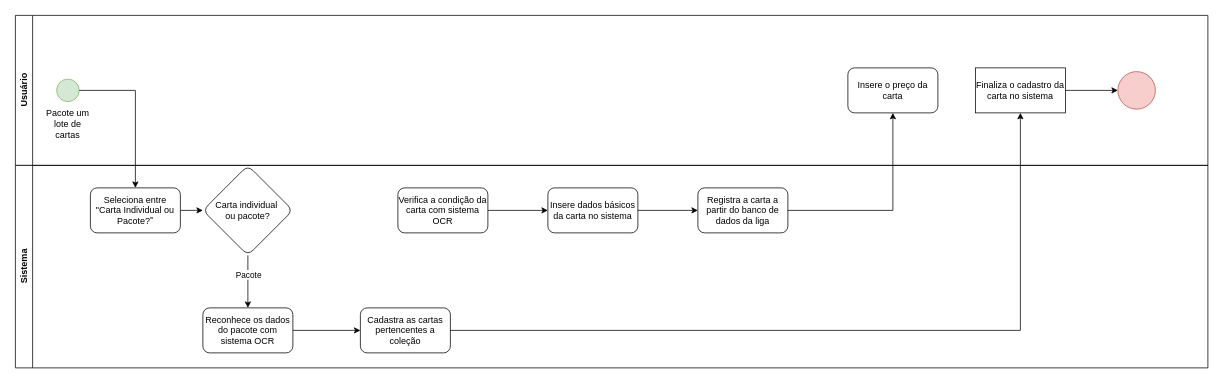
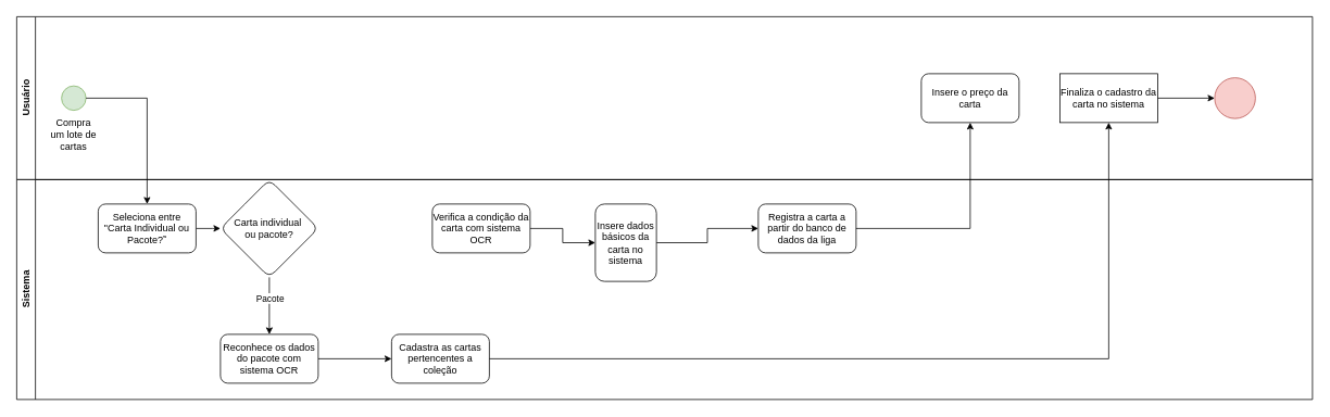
- <mxCell id="4" value="Pacote um lote de cartas" style="text;html=1;align=center;verticalAlign=middle;whiteSpace=wrap;rounded=0;" parent="2" vertex="1"><mxGeometry x="40" y="130" width="60" height="30" as="geometry" /></mxCell>
+ <mxCell id="4" value="Compra um lote de cartas" style="text;html=1;align=center;verticalAlign=middle;whiteSpace=wrap;rounded=0;" parent="2" vertex="1"><mxGeometry x="40" y="130" width="60" height="30" as="geometry" /></mxCell>
- <mxCell id="16" value="Insere dados básicos da carta no sistema" style="whiteSpace=wrap;html=1;rounded=1;" parent="9" vertex="1"><mxGeometry x="710" y="30" width="120" height="60" as="geometry" /></mxCell>
+ <mxCell id="16" value="Insere dados básicos da carta no sistema" style="whiteSpace=wrap;html=1;rounded=1;" parent="9" vertex="1"><mxGeometry x="710" y="30" width="75" height="95" as="geometry" /></mxCell>
